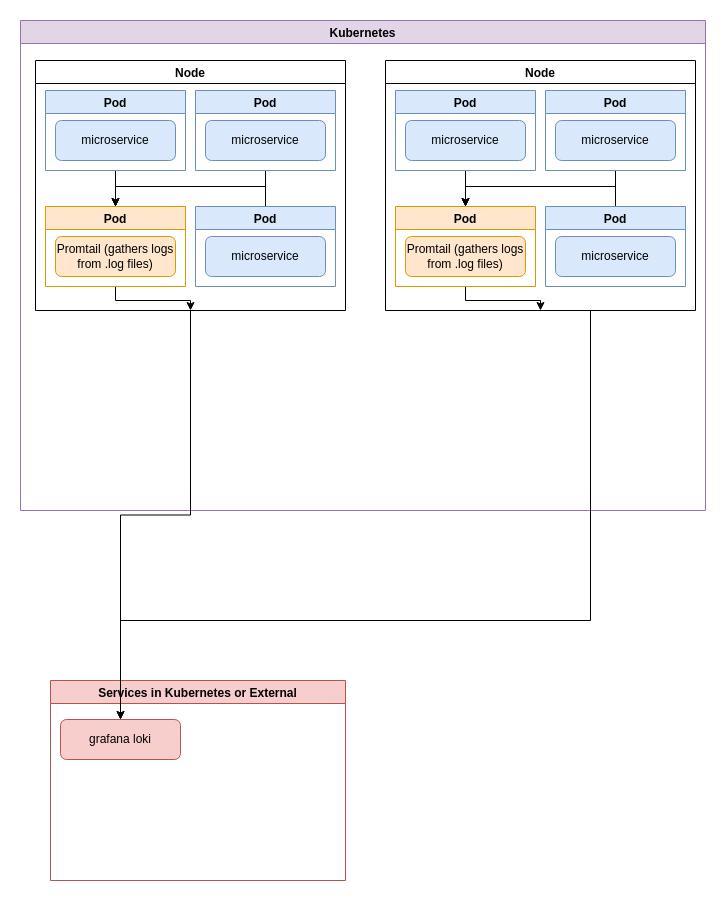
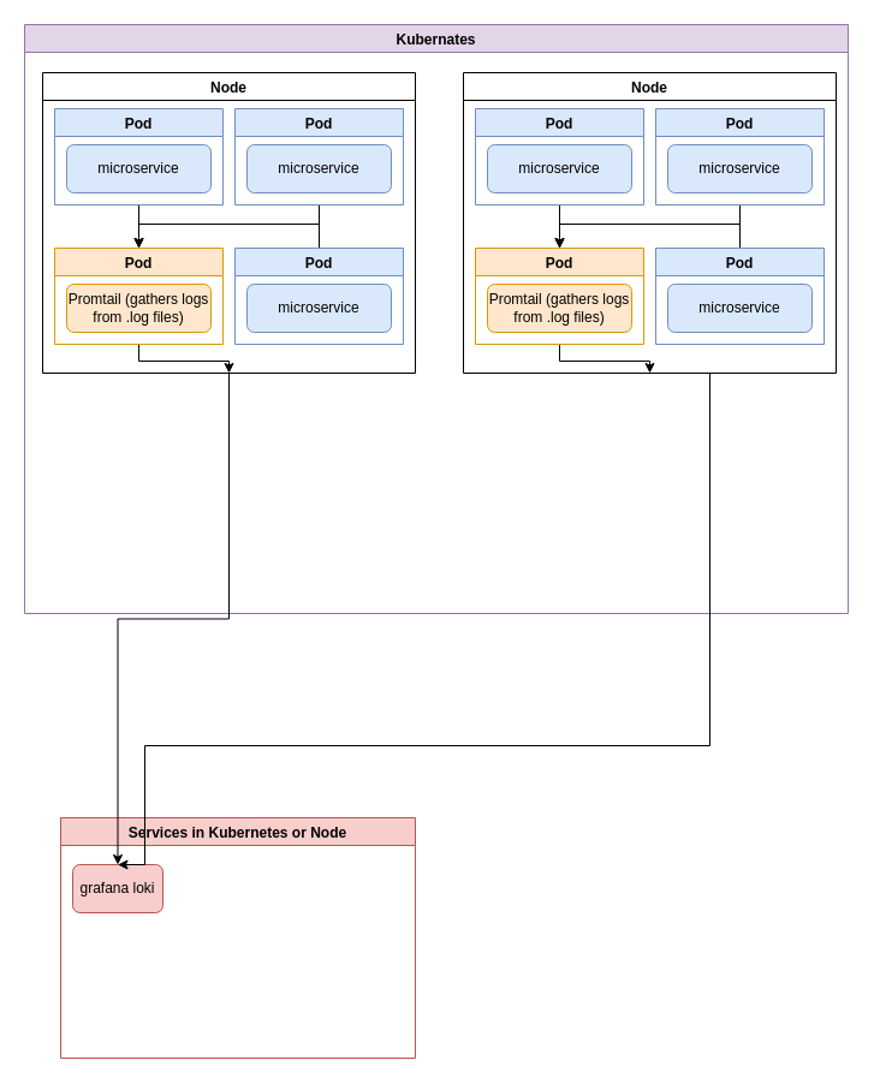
- <mxCell id="2" value="Kubernetes" style="swimlane;fillColor=#e1d5e7;strokeColor=#9673a6;" vertex="1" parent="1"><mxGeometry x="20" y="20" width="685" height="490" as="geometry" /></mxCell>
+ <mxCell id="2" value="Kubernates" style="swimlane;fillColor=#e1d5e7;strokeColor=#9673a6;" vertex="1" parent="1"><mxGeometry x="20" y="20" width="685" height="490" as="geometry" /></mxCell>
- <mxCell id="29" value="Services in Kubernetes or External" style="swimlane;fillColor=#f8cecc;strokeColor=#b85450;" vertex="1" parent="1"><mxGeometry x="50" y="680" width="295" height="200" as="geometry" /></mxCell>
+ <mxCell id="29" value="Services in Kubernetes or Node" style="swimlane;fillColor=#f8cecc;strokeColor=#b85450;" vertex="1" parent="1"><mxGeometry x="50" y="680" width="295" height="200" as="geometry" /></mxCell>
- <mxCell id="30" value="grafana loki" style="rounded=1;whiteSpace=wrap;html=1;fontSize=12;glass=0;strokeWidth=1;shadow=0;fillColor=#f8cecc;strokeColor=#b85450;" vertex="1" parent="29"><mxGeometry x="10" y="39" width="120" height="40" as="geometry" /></mxCell>
+ <mxCell id="30" value="grafana loki" style="rounded=1;whiteSpace=wrap;html=1;fontSize=12;glass=0;strokeWidth=1;shadow=0;fillColor=#f8cecc;strokeColor=#b85450;" vertex="1" parent="29"><mxGeometry x="10" y="39" width="75" height="40" as="geometry" /></mxCell>
